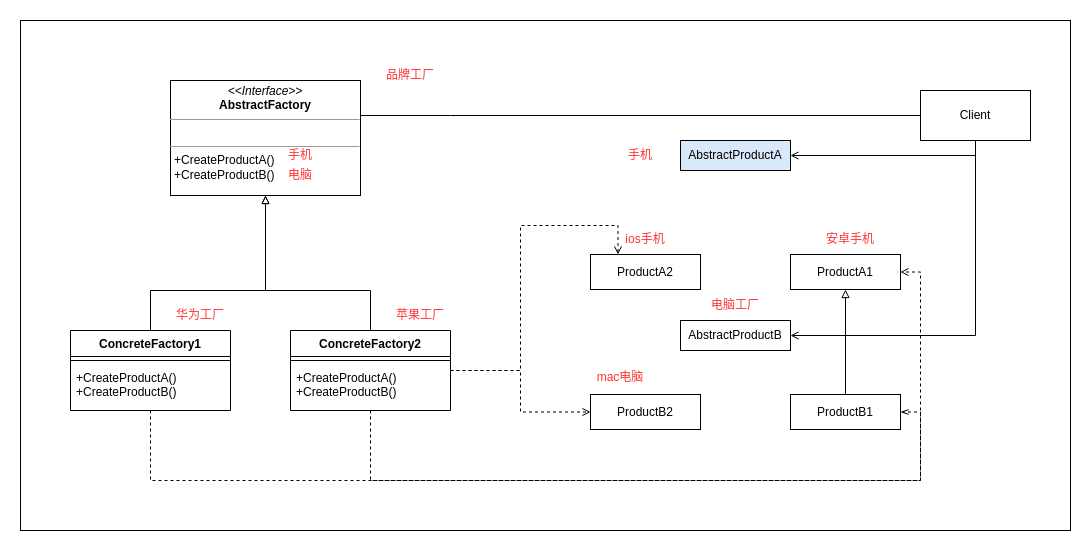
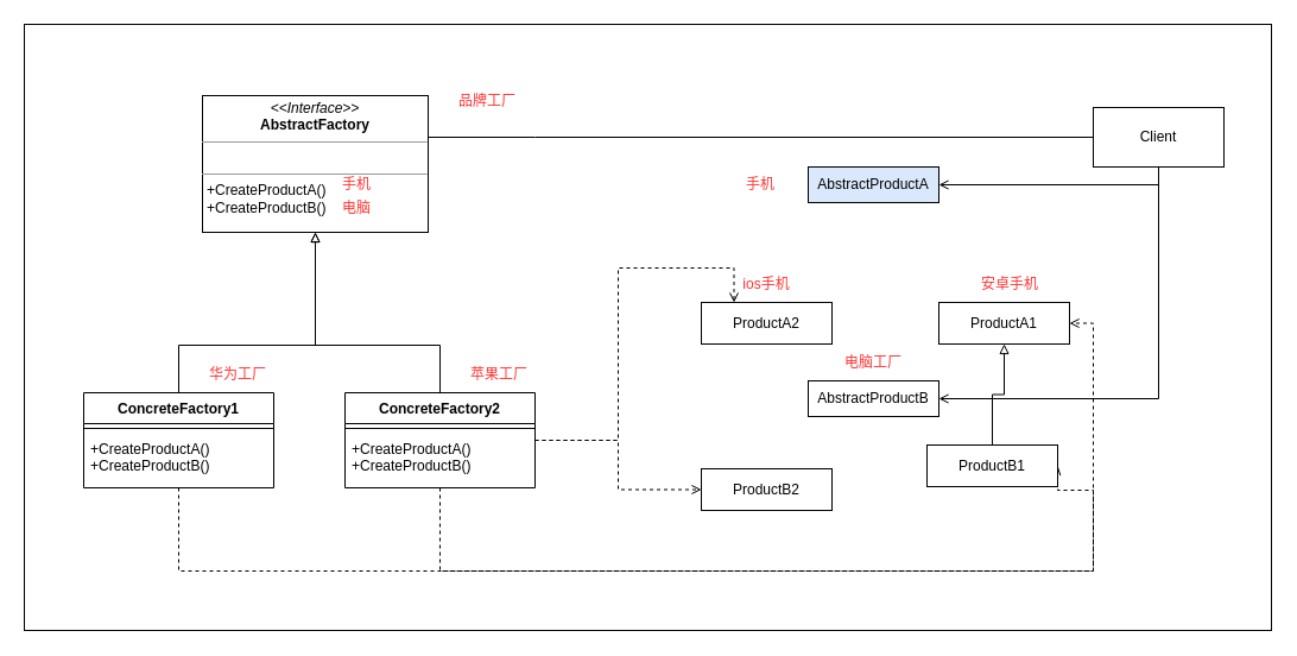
- <mxCell id="27" value="品牌工厂" style="text;html=1;strokeColor=none;fillColor=none;align=center;verticalAlign=middle;whiteSpace=wrap;rounded=0;fontColor=#FF3333;" vertex="1" parent="1"><mxGeometry x="380" y="60" width="60" height="30" as="geometry" /></mxCell>
+ <mxCell id="27" value="品牌工厂" style="text;html=1;strokeColor=none;fillColor=none;align=center;verticalAlign=middle;whiteSpace=wrap;rounded=0;fontColor=#FF3333;" vertex="1" parent="1"><mxGeometry x="380" y="70" width="60" height="30" as="geometry" /></mxCell>
- <mxCell id="35" value="mac电脑" style="text;html=1;strokeColor=none;fillColor=none;align=center;verticalAlign=middle;whiteSpace=wrap;rounded=0;fontColor=#FF3333;" vertex="1" parent="1"><mxGeometry x="590" y="364" width="60" height="26" as="geometry" /></mxCell>
- <mxCell id="21" value="ProductB1" style="html=1;whiteSpace=wrap;" parent="1" vertex="1"><mxGeometry x="790" y="394" width="110" height="35" as="geometry" /></mxCell>
+ <mxCell id="21" value="ProductB1" style="html=1;whiteSpace=wrap;" parent="1" vertex="1"><mxGeometry x="780" y="374" width="110" height="35" as="geometry" /></mxCell>
